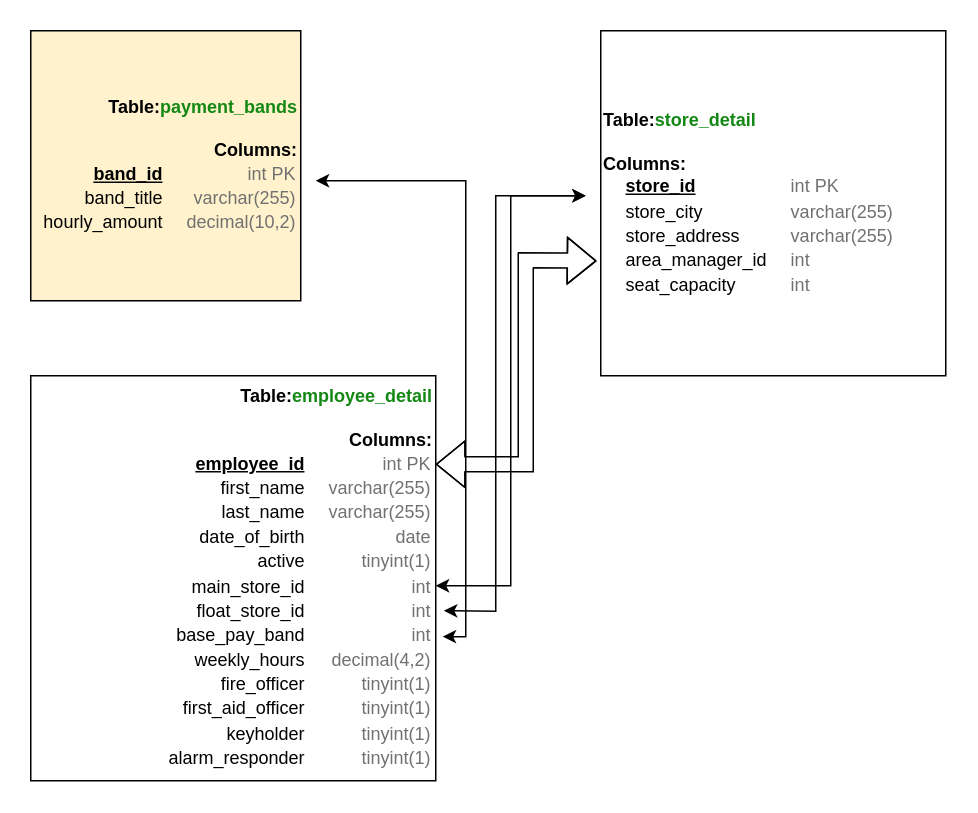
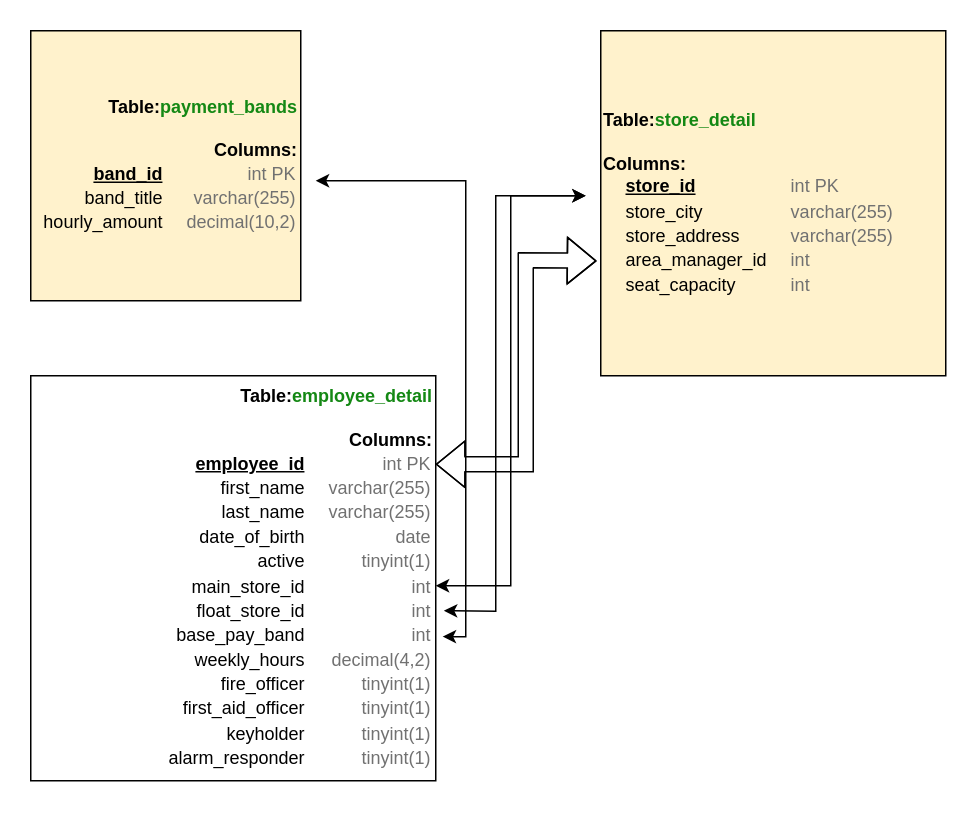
- <mxCell id="3" value="&lt;b&gt;Table:&lt;/b&gt;&lt;font color=&quot;#148814&quot;&gt;&lt;b&gt;store_detail&lt;/b&gt;&lt;/font&gt;&lt;br&gt;&lt;br&gt;&lt;b&gt;Columns:&lt;/b&gt;&lt;table style=&quot;border-left-style: none; border-top-style: none; border-right-style: none; border-bottom-style: none; border-collapse: collapse;&quot;&gt;&lt;tbody&gt;&lt;tr&gt;&lt;td style=&quot;border-left-style: none; border-top-style: none; border-right-style: none; border-bottom-style: none; padding-left: 15px;&quot;&gt;&lt;b&gt;&lt;u&gt;store_id&lt;/u&gt;&lt;/b&gt;&lt;/td&gt;&lt;td style=&quot;border-left-style: none; border-top-style: none; border-right-style: none; border-bottom-style: none; padding-left: 15px;&quot;&gt;&lt;font color=&quot;#717171&quot;&gt;int PK&lt;/font&gt;&lt;/td&gt;&lt;/tr&gt;&lt;tr&gt;&lt;td style=&quot;border-left-style: none; border-top-style: none; border-right-style: none; border-bottom-style: none; padding-left: 15px;&quot;&gt;store_city&lt;/td&gt;&lt;td style=&quot;border-left-style: none; border-top-style: none; border-right-style: none; border-bottom-style: none; padding-left: 15px;&quot;&gt;&lt;font color=&quot;#717171&quot;&gt;varchar(255)&lt;/font&gt;&lt;/td&gt;&lt;/tr&gt;&lt;tr&gt;&lt;td style=&quot;border-left-style: none; border-top-style: none; border-right-style: none; border-bottom-style: none; padding-left: 15px;&quot;&gt;store_address&lt;/td&gt;&lt;td style=&quot;border-left-style: none; border-top-style: none; border-right-style: none; border-bottom-style: none; padding-left: 15px;&quot;&gt;&lt;font color=&quot;#717171&quot;&gt;varchar(255)&lt;/font&gt;&lt;/td&gt;&lt;/tr&gt;&lt;tr&gt;&lt;td style=&quot;border-left-style: none; border-top-style: none; border-right-style: none; border-bottom-style: none; padding-left: 15px;&quot;&gt;area_manager_id&lt;/td&gt;&lt;td style=&quot;border-left-style: none; border-top-style: none; border-right-style: none; border-bottom-style: none; padding-left: 15px;&quot;&gt;&lt;font color=&quot;#717171&quot;&gt;int&lt;/font&gt;&lt;/td&gt;&lt;/tr&gt;&lt;tr&gt;&lt;td style=&quot;border-left-style: none; border-top-style: none; border-right-style: none; border-bottom-style: none; padding-left: 15px;&quot;&gt;seat_capacity&lt;/td&gt;&lt;td style=&quot;border-left-style: none; border-top-style: none; border-right-style: none; border-bottom-style: none; padding-left: 15px;&quot;&gt;&lt;font color=&quot;#717171&quot;&gt;int&lt;/font&gt;&lt;/td&gt;&lt;/tr&gt;&lt;/tbody&gt;&lt;/table&gt;" style="whiteSpace=wrap;html=1;aspect=fixed;align=left;" vertex="1" parent="1"><mxGeometry x="400" y="20" width="230" height="230" as="geometry" /></mxCell>
+ <mxCell id="3" value="&lt;b&gt;Table:&lt;/b&gt;&lt;font color=&quot;#148814&quot;&gt;&lt;b&gt;store_detail&lt;/b&gt;&lt;/font&gt;&lt;br&gt;&lt;br&gt;&lt;b&gt;Columns:&lt;/b&gt;&lt;table style=&quot;border-left-style: none; border-top-style: none; border-right-style: none; border-bottom-style: none; border-collapse: collapse;&quot;&gt;&lt;tbody&gt;&lt;tr&gt;&lt;td style=&quot;border-left-style: none; border-top-style: none; border-right-style: none; border-bottom-style: none; padding-left: 15px;&quot;&gt;&lt;b&gt;&lt;u&gt;store_id&lt;/u&gt;&lt;/b&gt;&lt;/td&gt;&lt;td style=&quot;border-left-style: none; border-top-style: none; border-right-style: none; border-bottom-style: none; padding-left: 15px;&quot;&gt;&lt;font color=&quot;#717171&quot;&gt;int PK&lt;/font&gt;&lt;/td&gt;&lt;/tr&gt;&lt;tr&gt;&lt;td style=&quot;border-left-style: none; border-top-style: none; border-right-style: none; border-bottom-style: none; padding-left: 15px;&quot;&gt;store_city&lt;/td&gt;&lt;td style=&quot;border-left-style: none; border-top-style: none; border-right-style: none; border-bottom-style: none; padding-left: 15px;&quot;&gt;&lt;font color=&quot;#717171&quot;&gt;varchar(255)&lt;/font&gt;&lt;/td&gt;&lt;/tr&gt;&lt;tr&gt;&lt;td style=&quot;border-left-style: none; border-top-style: none; border-right-style: none; border-bottom-style: none; padding-left: 15px;&quot;&gt;store_address&lt;/td&gt;&lt;td style=&quot;border-left-style: none; border-top-style: none; border-right-style: none; border-bottom-style: none; padding-left: 15px;&quot;&gt;&lt;font color=&quot;#717171&quot;&gt;varchar(255)&lt;/font&gt;&lt;/td&gt;&lt;/tr&gt;&lt;tr&gt;&lt;td style=&quot;border-left-style: none; border-top-style: none; border-right-style: none; border-bottom-style: none; padding-left: 15px;&quot;&gt;area_manager_id&lt;/td&gt;&lt;td style=&quot;border-left-style: none; border-top-style: none; border-right-style: none; border-bottom-style: none; padding-left: 15px;&quot;&gt;&lt;font color=&quot;#717171&quot;&gt;int&lt;/font&gt;&lt;/td&gt;&lt;/tr&gt;&lt;tr&gt;&lt;td style=&quot;border-left-style: none; border-top-style: none; border-right-style: none; border-bottom-style: none; padding-left: 15px;&quot;&gt;seat_capacity&lt;/td&gt;&lt;td style=&quot;border-left-style: none; border-top-style: none; border-right-style: none; border-bottom-style: none; padding-left: 15px;&quot;&gt;&lt;font color=&quot;#717171&quot;&gt;int&lt;/font&gt;&lt;/td&gt;&lt;/tr&gt;&lt;/tbody&gt;&lt;/table&gt;" style="whiteSpace=wrap;html=1;aspect=fixed;align=left;fillColor=#fff2cc;" vertex="1" parent="1"><mxGeometry x="400" y="20" width="230" height="230" as="geometry" /></mxCell>
